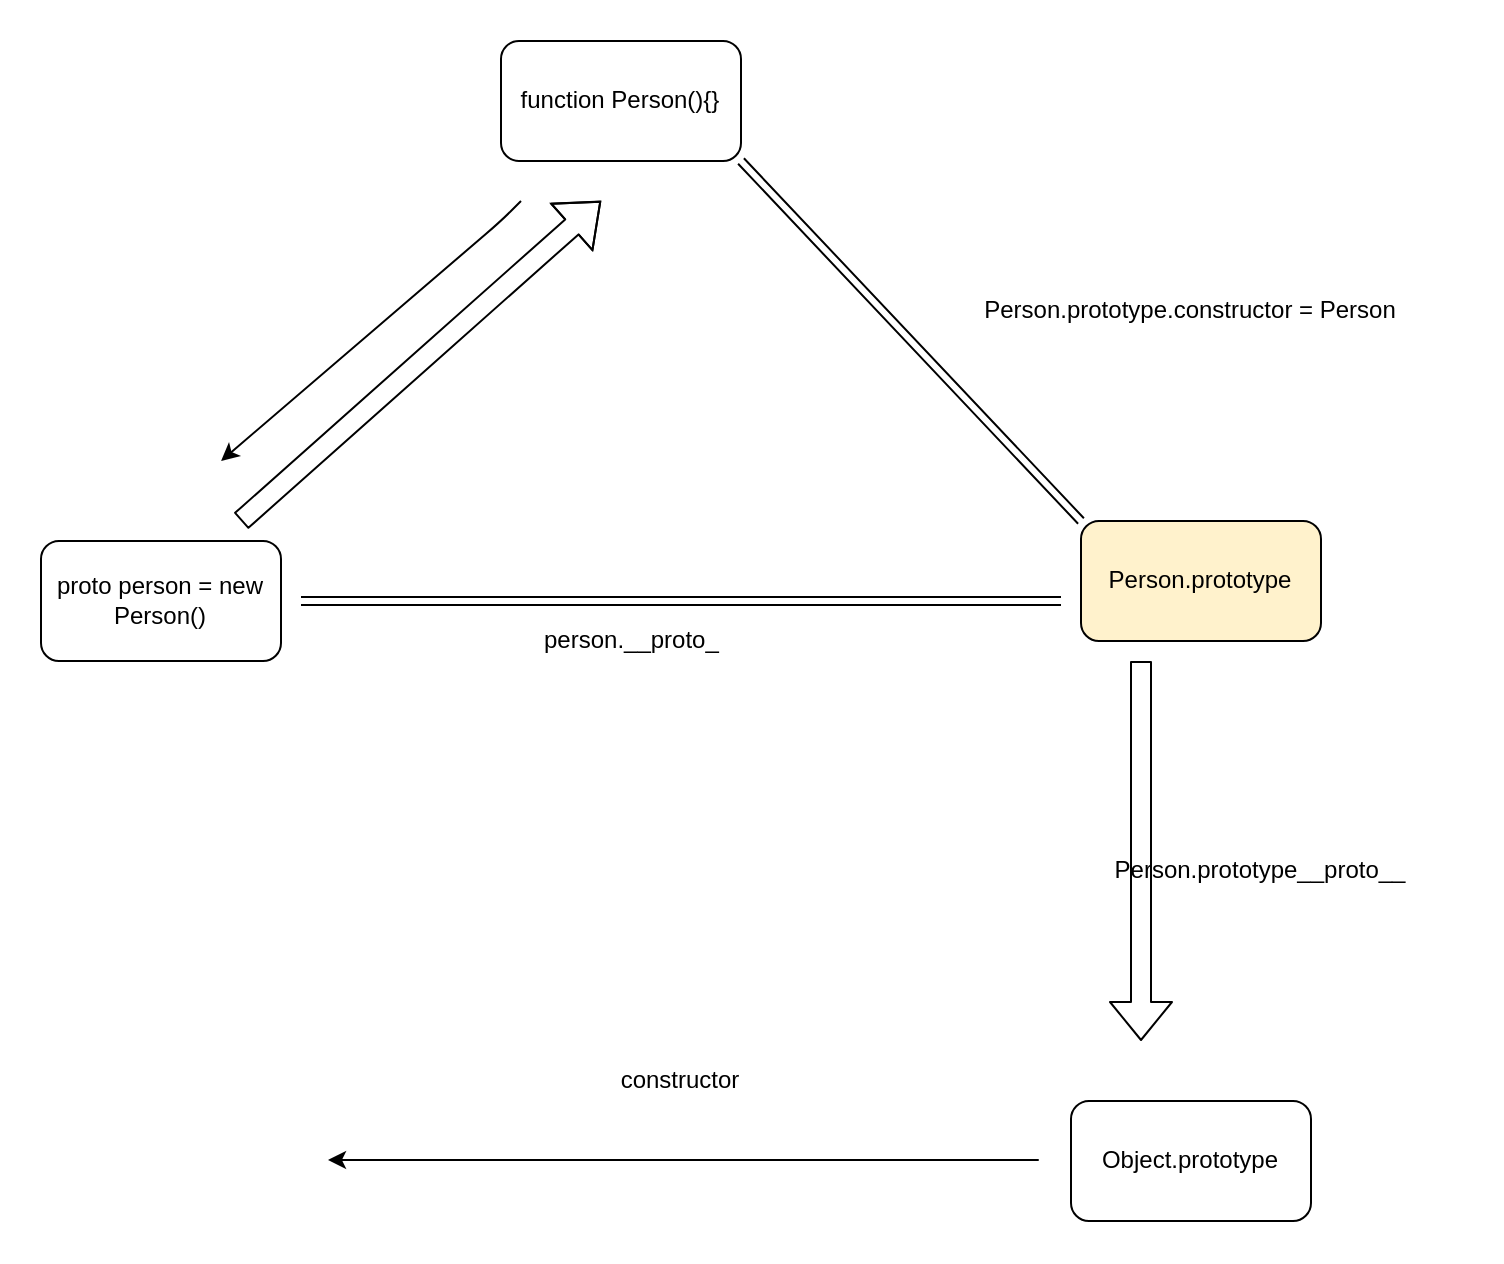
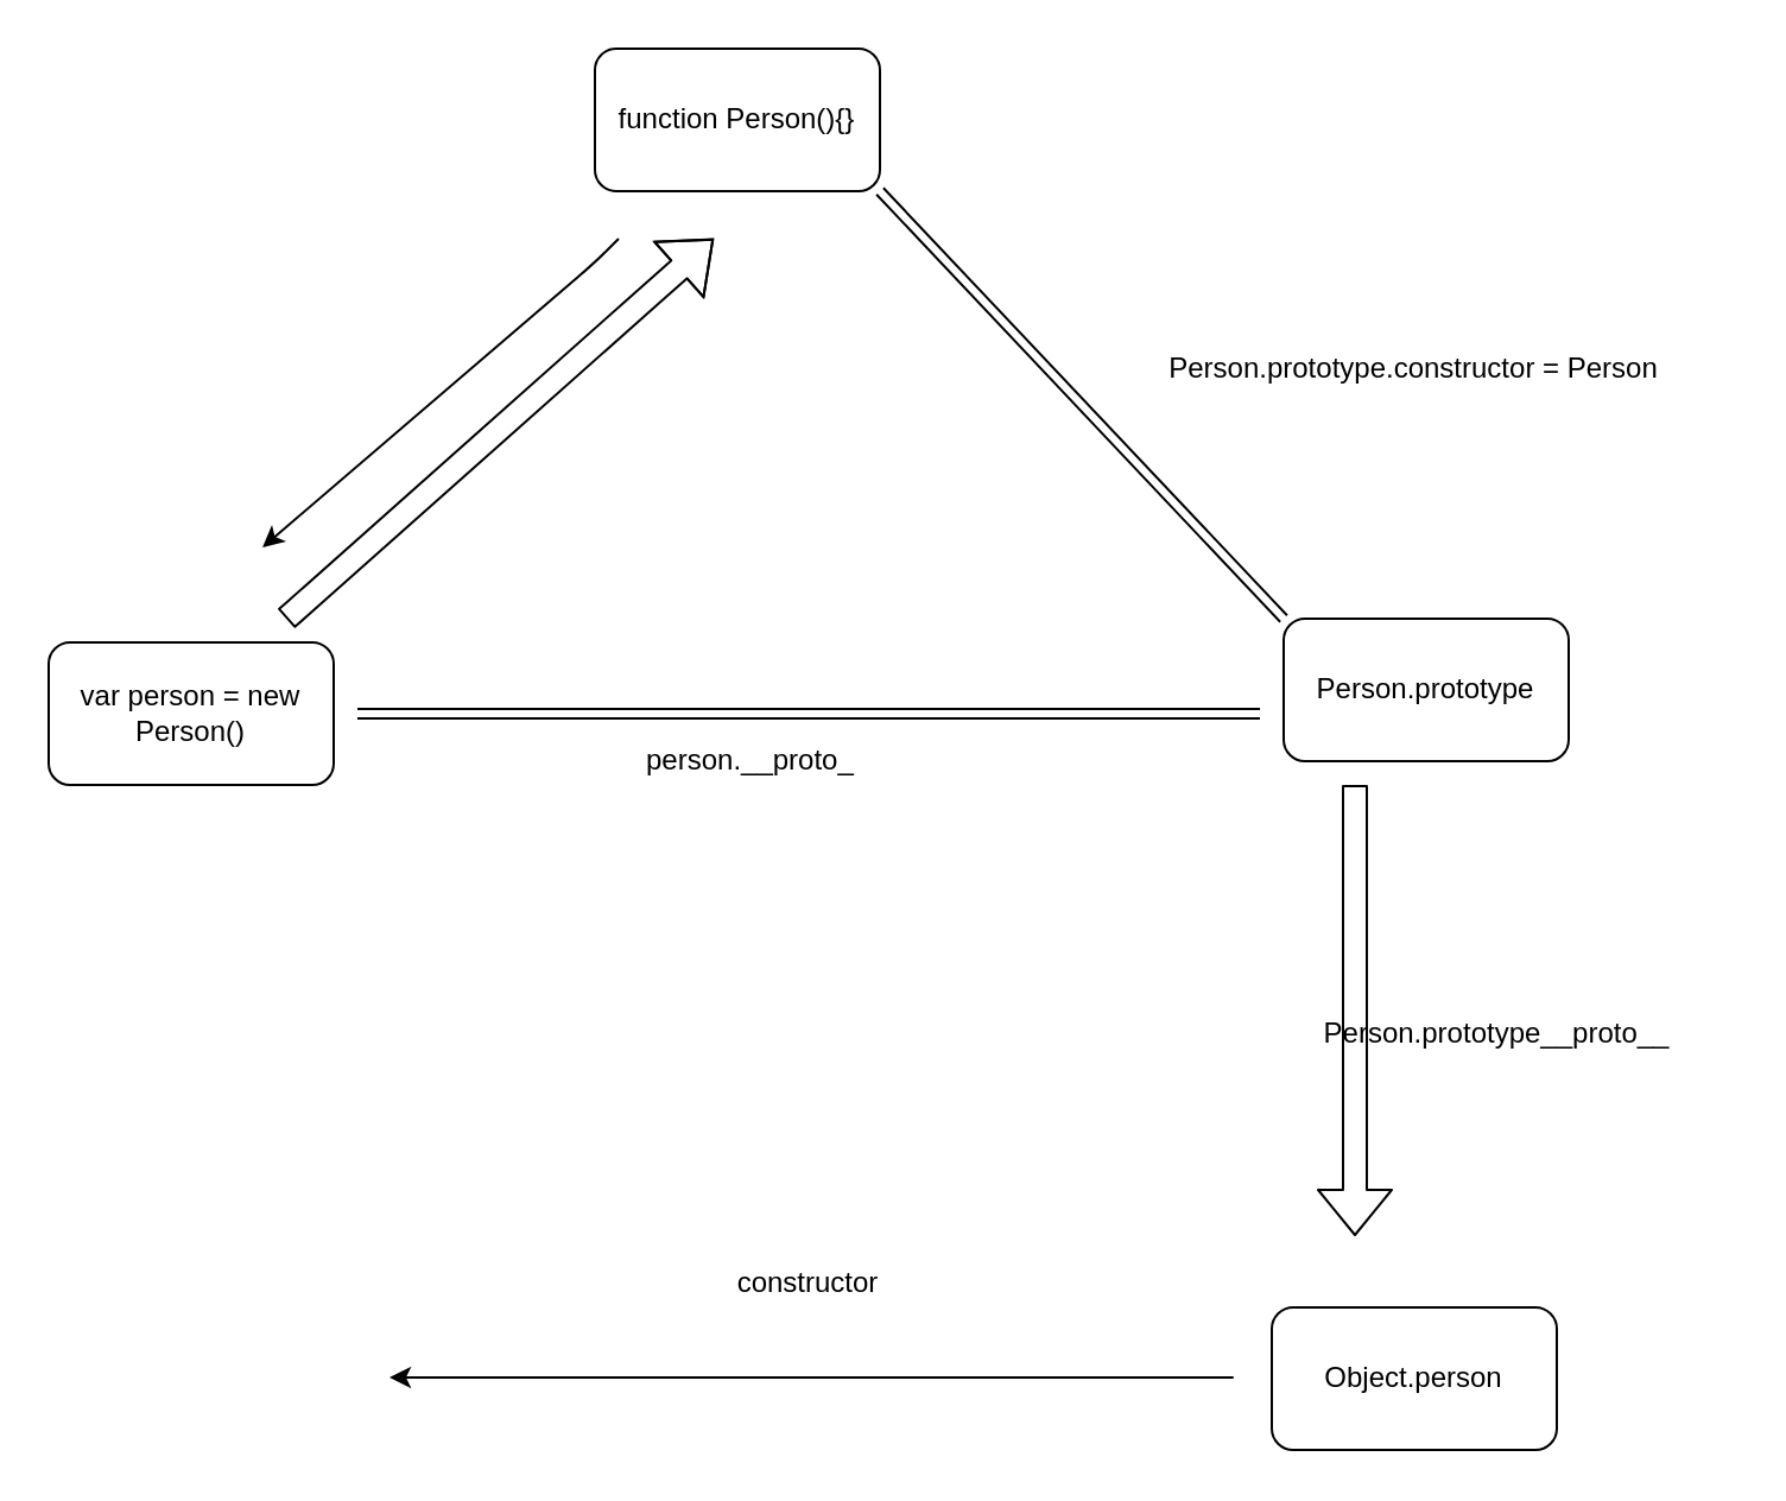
- <mxCell id="4" value="Person.prototype" style="rounded=1;whiteSpace=wrap;html=1;fillColor=#fff2cc;" vertex="1" parent="1"><mxGeometry x="540" y="260" width="120" height="60" as="geometry" /></mxCell>
+ <mxCell id="4" value="Person.prototype" style="rounded=1;whiteSpace=wrap;html=1;" vertex="1" parent="1"><mxGeometry x="540" y="260" width="120" height="60" as="geometry" /></mxCell>
- <mxCell id="3" value="proto person = new Person()" style="rounded=1;whiteSpace=wrap;html=1;" vertex="1" parent="1"><mxGeometry x="20" y="270" width="120" height="60" as="geometry" /></mxCell>
+ <mxCell id="3" value="var person = new Person()" style="rounded=1;whiteSpace=wrap;html=1;" vertex="1" parent="1"><mxGeometry x="20" y="270" width="120" height="60" as="geometry" /></mxCell>
- <mxCell id="11" value="Object.prototype" style="rounded=1;whiteSpace=wrap;html=1;" vertex="1" parent="1"><mxGeometry x="535" y="550" width="120" height="60" as="geometry" /></mxCell>
+ <mxCell id="11" value="Object.person" style="rounded=1;whiteSpace=wrap;html=1;" vertex="1" parent="1"><mxGeometry x="535" y="550" width="120" height="60" as="geometry" /></mxCell>
